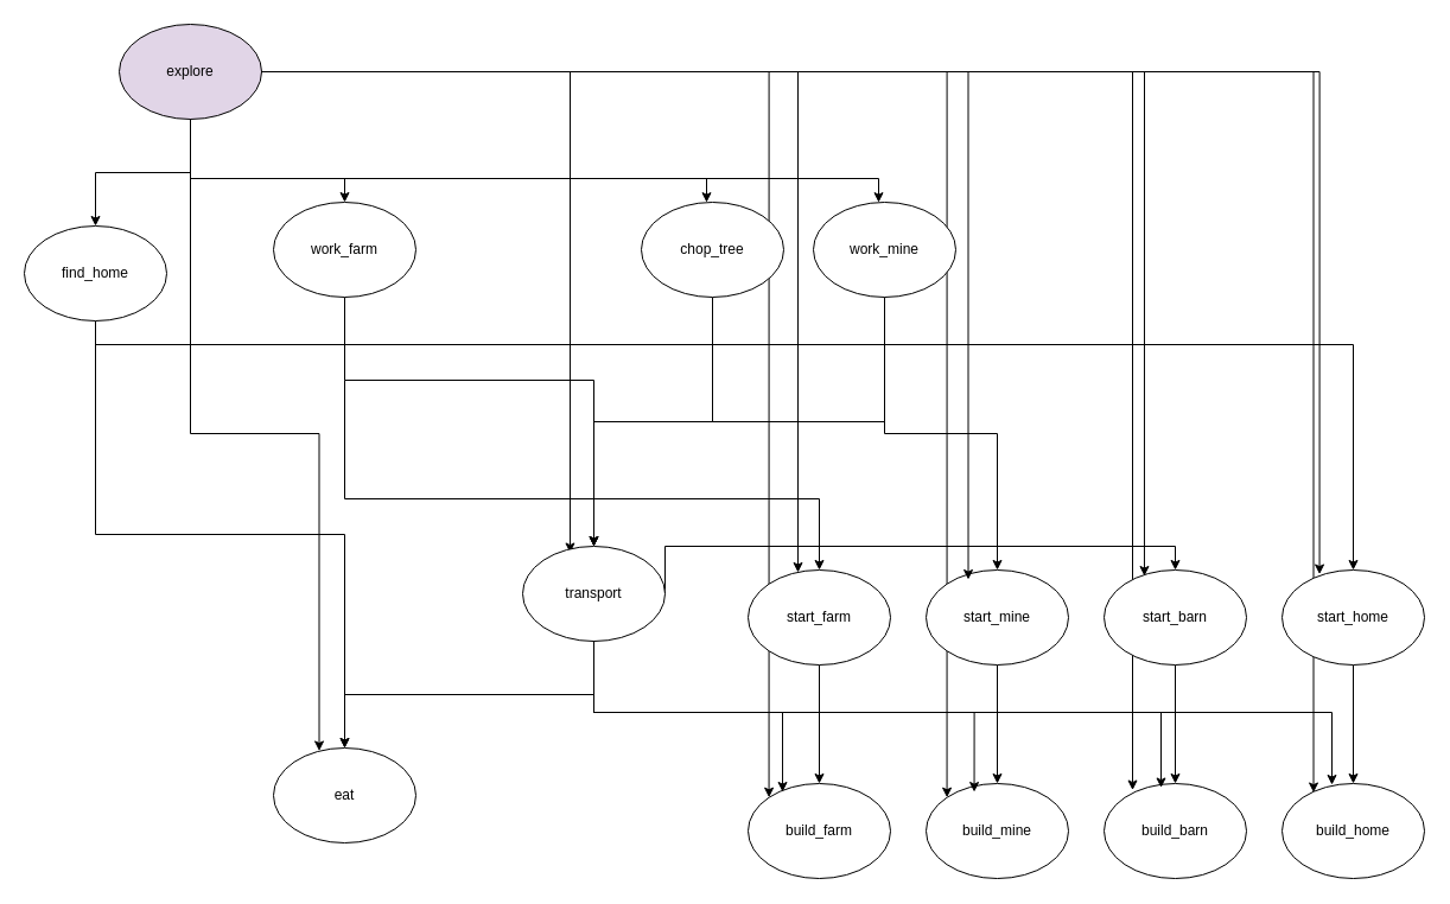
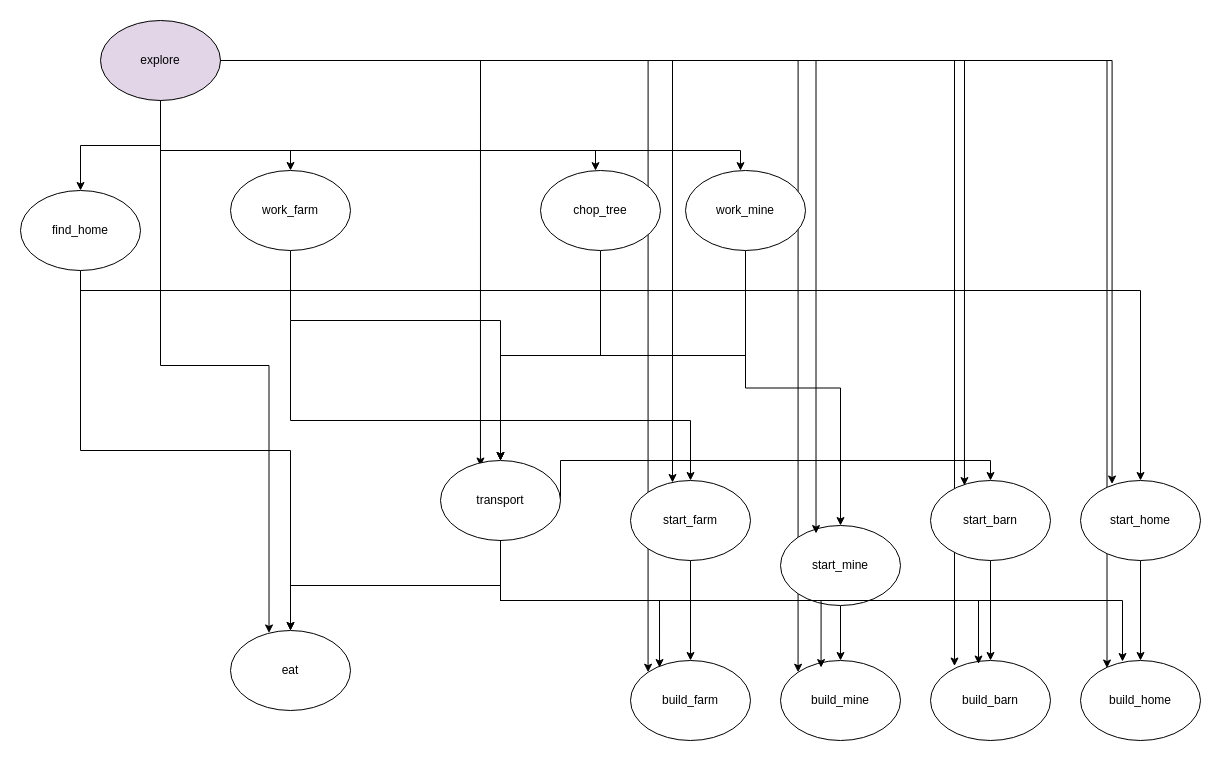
- <mxCell id="35" value="start_mine" style="ellipse;whiteSpace=wrap;html=1;" vertex="1" parent="1"><mxGeometry x="780" y="480" width="120" height="80" as="geometry" /></mxCell>
+ <mxCell id="35" value="start_mine" style="ellipse;whiteSpace=wrap;html=1;" vertex="1" parent="1"><mxGeometry x="780" y="525" width="120" height="80" as="geometry" /></mxCell>
